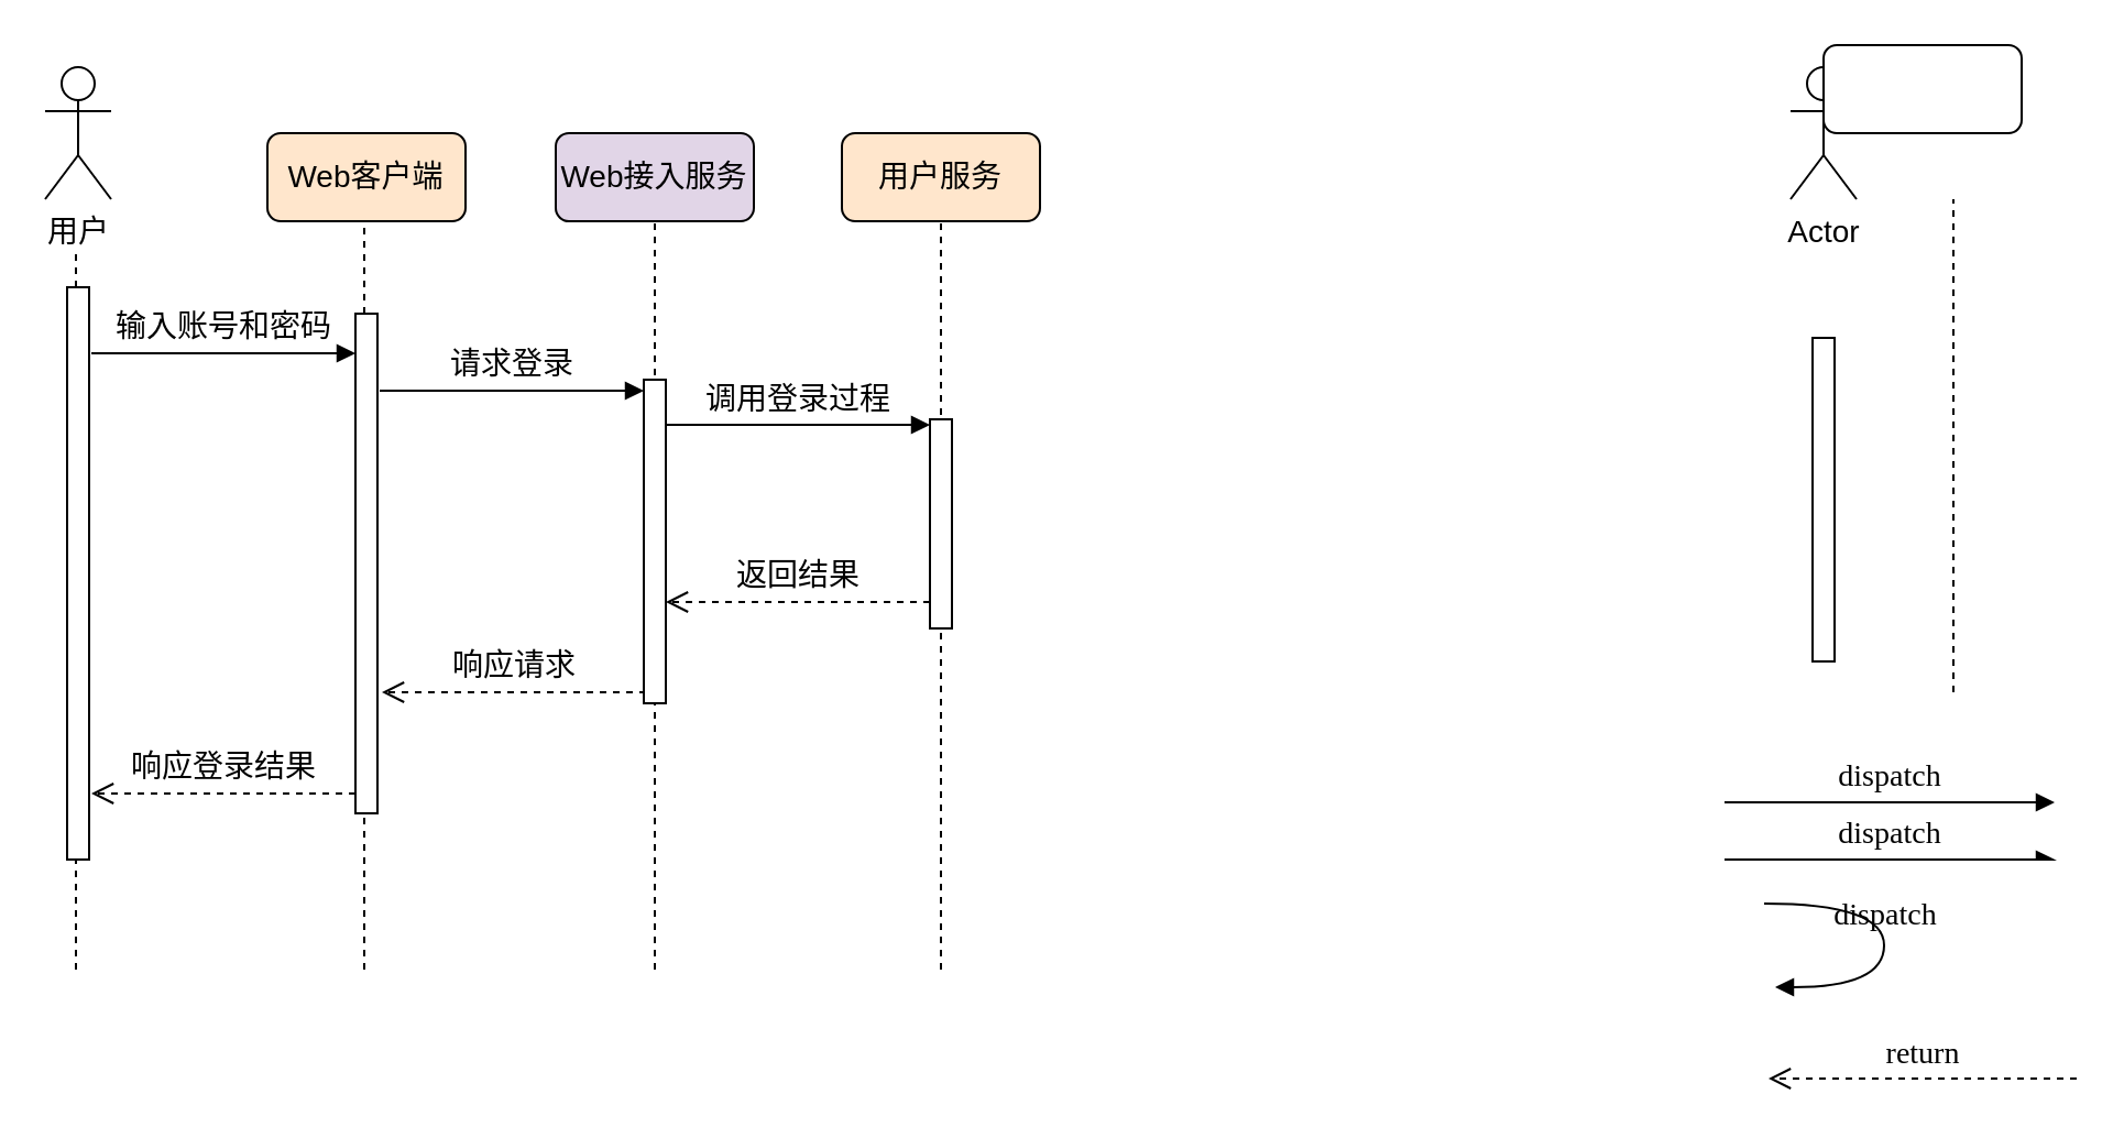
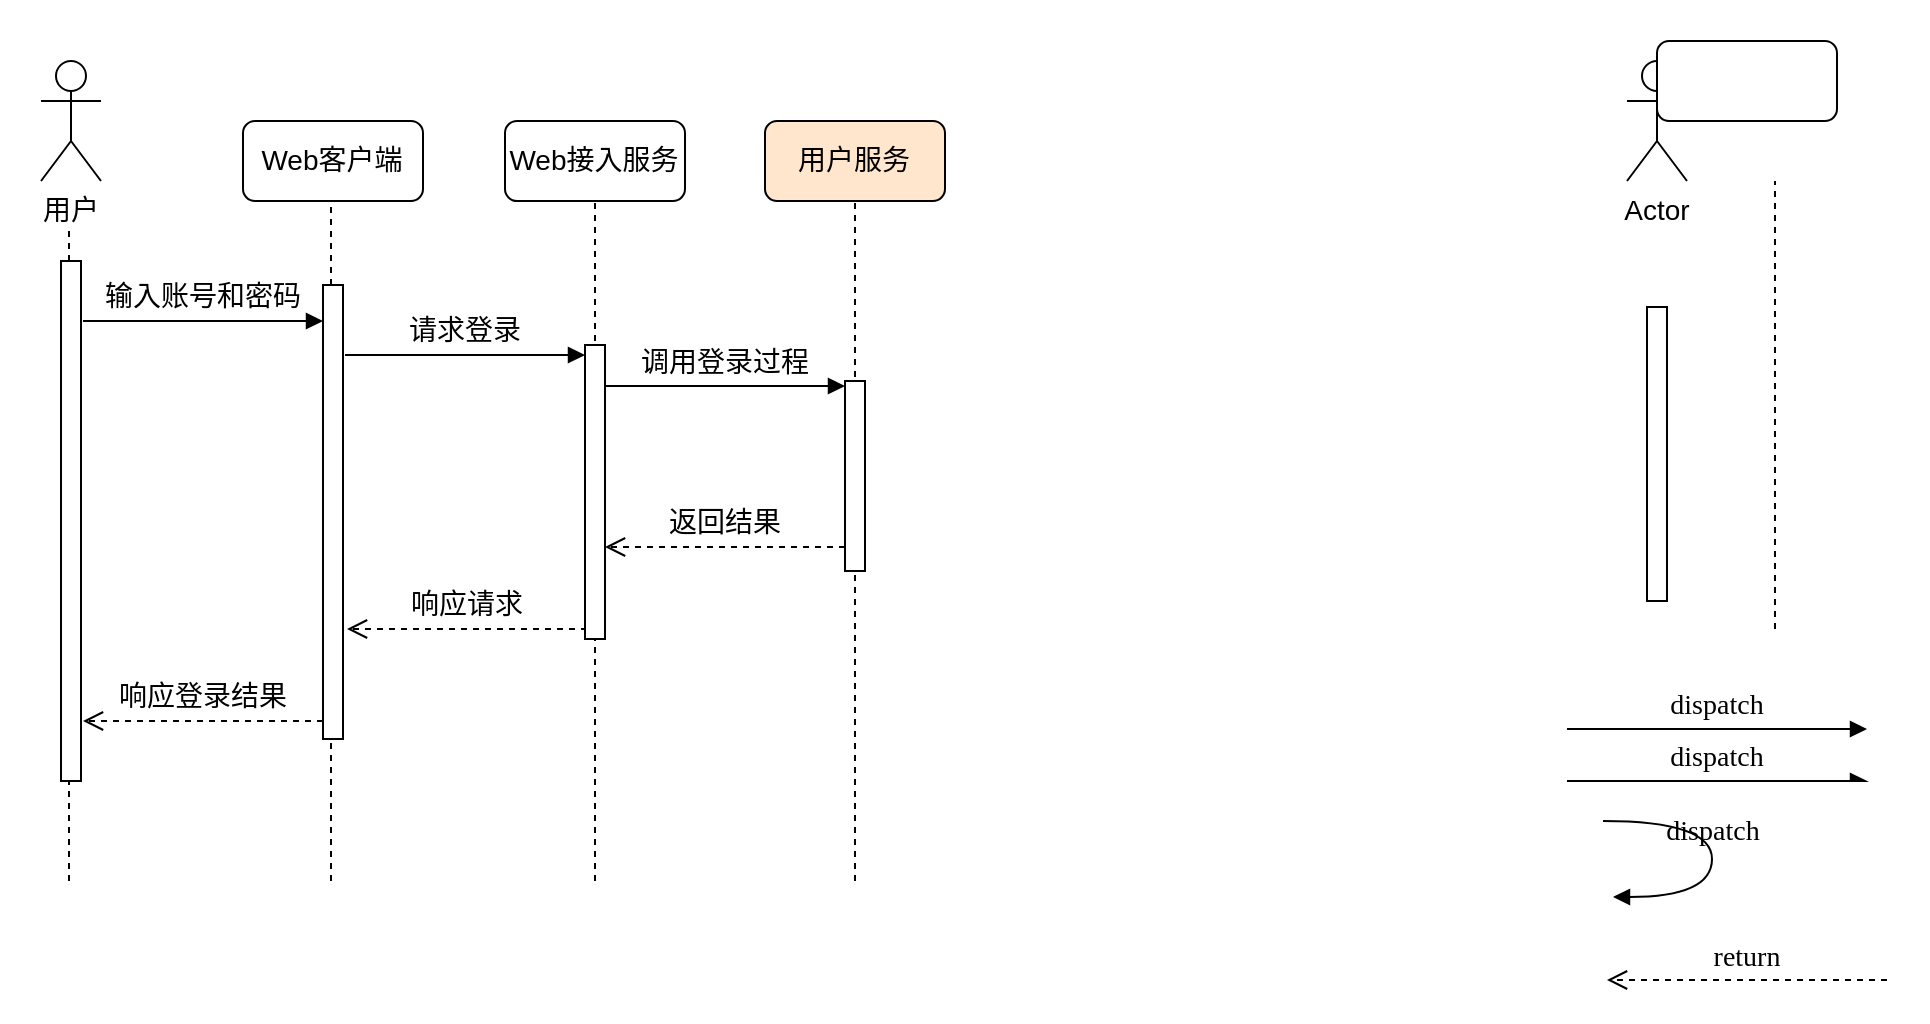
- <mxCell id="4" value="Web客户端" style="rounded=1;whiteSpace=wrap;html=1;fontSize=14;fontColor=#000000;fillColor=#ffe6cc;" vertex="1" parent="1"><mxGeometry x="121" y="60" width="90" height="40" as="geometry" /></mxCell>
+ <mxCell id="4" value="Web客户端" style="rounded=1;whiteSpace=wrap;html=1;fontSize=14;fontColor=#000000;" vertex="1" parent="1"><mxGeometry x="121" y="60" width="90" height="40" as="geometry" /></mxCell>
- <mxCell id="14" value="Web接入服务" style="rounded=1;whiteSpace=wrap;html=1;fontSize=14;fontColor=#000000;fillColor=#e1d5e7;" vertex="1" parent="1"><mxGeometry x="252" y="60" width="90" height="40" as="geometry" /></mxCell>
+ <mxCell id="14" value="Web接入服务" style="rounded=1;whiteSpace=wrap;html=1;fontSize=14;fontColor=#000000;" vertex="1" parent="1"><mxGeometry x="252" y="60" width="90" height="40" as="geometry" /></mxCell>
